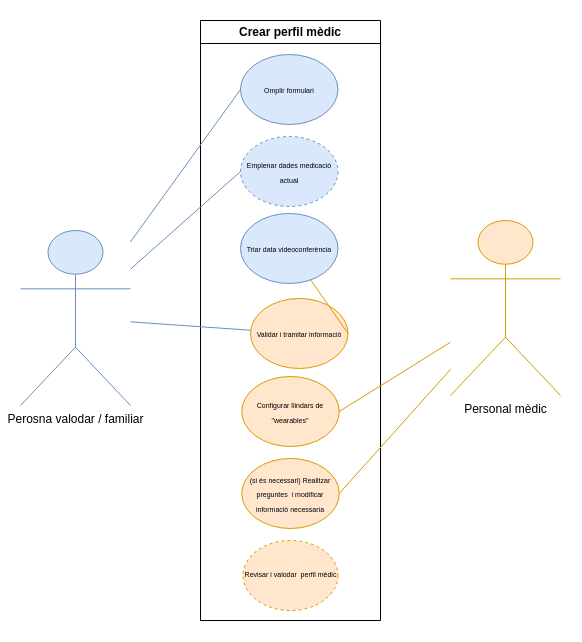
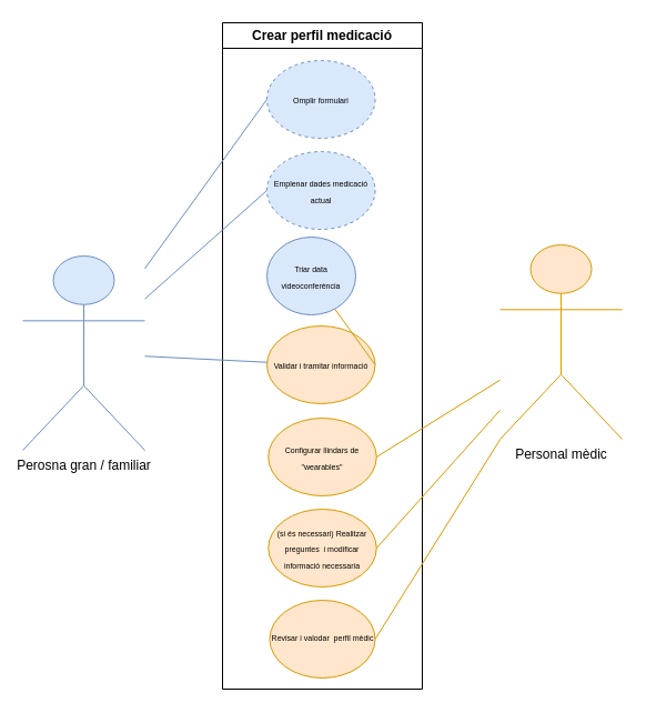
- <mxCell id="2" value="Crear perfil mèdic" style="swimlane;whiteSpace=wrap;html=1;" vertex="1" parent="1"><mxGeometry x="200" y="20" width="180" height="600" as="geometry" /></mxCell>
+ <mxCell id="2" value="Crear perfil medicació" style="swimlane;whiteSpace=wrap;html=1;" vertex="1" parent="1"><mxGeometry x="200" y="20" width="180" height="600" as="geometry" /></mxCell>
- <mxCell id="9" value="&lt;div style=&quot;&quot;&gt;&lt;span style=&quot;font-size: 7px; line-height: 40%;&quot;&gt;Omplir formulari&lt;/span&gt;&lt;/div&gt;" style="ellipse;whiteSpace=wrap;html=1;align=center;spacingBottom=8;spacingTop=8;fillColor=#dae8fc;strokeColor=#6c8ebf;" vertex="1" parent="2"><mxGeometry x="40" y="34" width="97.5" height="70" as="geometry" /></mxCell>
+ <mxCell id="9" value="&lt;div style=&quot;&quot;&gt;&lt;span style=&quot;font-size: 7px; line-height: 40%;&quot;&gt;Omplir formulari&lt;/span&gt;&lt;/div&gt;" style="ellipse;whiteSpace=wrap;html=1;align=center;spacingBottom=8;spacingTop=8;fillColor=#dae8fc;strokeColor=#6c8ebf;dashed=1;" vertex="1" parent="2"><mxGeometry x="40" y="34" width="97.5" height="70" as="geometry" /></mxCell>
- <mxCell id="7" value="&lt;div style=&quot;&quot;&gt;&lt;span style=&quot;font-size: 7px; line-height: 40%;&quot;&gt;Triar data videoconferència&lt;/span&gt;&lt;/div&gt;" style="ellipse;whiteSpace=wrap;html=1;align=center;spacingBottom=8;spacingTop=8;fillColor=#dae8fc;strokeColor=#6c8ebf;" vertex="1" parent="2"><mxGeometry x="40" y="193" width="97.5" height="70" as="geometry" /></mxCell>
+ <mxCell id="7" value="&lt;div style=&quot;&quot;&gt;&lt;span style=&quot;font-size: 7px; line-height: 40%;&quot;&gt;Triar data videoconferència&lt;/span&gt;&lt;/div&gt;" style="ellipse;whiteSpace=wrap;html=1;align=center;spacingBottom=8;spacingTop=8;fillColor=#dae8fc;strokeColor=#6c8ebf;" vertex="1" parent="2"><mxGeometry x="40" y="193" width="80" height="70" as="geometry" /></mxCell>
- <mxCell id="6" value="&lt;div style=&quot;&quot;&gt;&lt;span style=&quot;font-size: 7px; line-height: 40%;&quot;&gt;Validar i tramitar informació&lt;/span&gt;&lt;/div&gt;" style="ellipse;whiteSpace=wrap;html=1;align=center;spacingBottom=8;spacingTop=8;fillColor=#ffe6cc;strokeColor=#d79b00;" vertex="1" parent="2"><mxGeometry x="50" y="278" width="97.5" height="70" as="geometry" /></mxCell>
+ <mxCell id="6" value="&lt;div style=&quot;&quot;&gt;&lt;span style=&quot;font-size: 7px; line-height: 40%;&quot;&gt;Validar i tramitar informació&lt;/span&gt;&lt;/div&gt;" style="ellipse;whiteSpace=wrap;html=1;align=center;spacingBottom=8;spacingTop=8;fillColor=#ffe6cc;strokeColor=#d79b00;" vertex="1" parent="2"><mxGeometry x="40" y="273" width="97.5" height="70" as="geometry" /></mxCell>
- <mxCell id="18" value="Perosna valodar / familiar" style="shape=umlActor;verticalLabelPosition=bottom;verticalAlign=top;html=1;outlineConnect=0;fillColor=#dae8fc;strokeColor=#6c8ebf;" vertex="1" parent="1"><mxGeometry x="20" y="230" width="110" height="175" as="geometry" /></mxCell>
+ <mxCell id="18" value="Perosna gran / familiar" style="shape=umlActor;verticalLabelPosition=bottom;verticalAlign=top;html=1;outlineConnect=0;fillColor=#dae8fc;strokeColor=#6c8ebf;" vertex="1" parent="1"><mxGeometry x="20" y="230" width="110" height="175" as="geometry" /></mxCell>
+ <mxCell id="17" value="" style="endArrow=none;html=1;rounded=0;exitX=1;exitY=0.5;exitDx=0;exitDy=0;fillColor=#ffe6cc;strokeColor=#d79b00;" edge="1" parent="1" source="4" target="13"><mxGeometry width="50" height="50" relative="1" as="geometry"><mxPoint x="390" y="300" as="sourcePoint" /><mxPoint x="430" y="310" as="targetPoint" /></mxGeometry></mxCell>
- <mxCell id="4" value="&lt;div style=&quot;&quot;&gt;&lt;span style=&quot;font-size: 7px;&quot;&gt;Revisar i valodar&amp;nbsp; perfil mèdic&lt;/span&gt;&lt;/div&gt;" style="ellipse;whiteSpace=wrap;html=1;align=center;spacingBottom=4;fillColor=#ffe6cc;strokeColor=#d79b00;dashed=1;" vertex="1" parent="2"><mxGeometry x="42.5" y="520" width="95" height="70" as="geometry" /></mxCell>
+ <mxCell id="4" value="&lt;div style=&quot;&quot;&gt;&lt;span style=&quot;font-size: 7px;&quot;&gt;Revisar i valodar&amp;nbsp; perfil mèdic&lt;/span&gt;&lt;/div&gt;" style="ellipse;whiteSpace=wrap;html=1;align=center;spacingBottom=4;fillColor=#ffe6cc;strokeColor=#d79b00;" vertex="1" parent="2"><mxGeometry x="42.5" y="520" width="95" height="70" as="geometry" /></mxCell>
